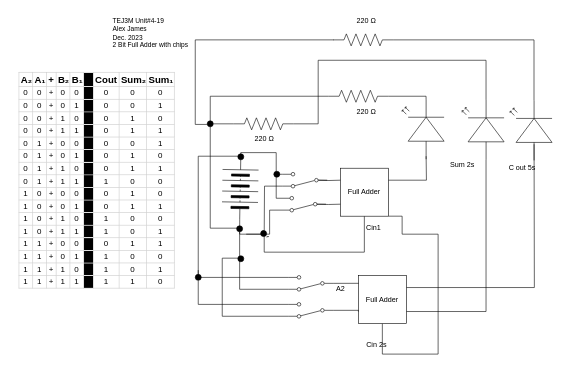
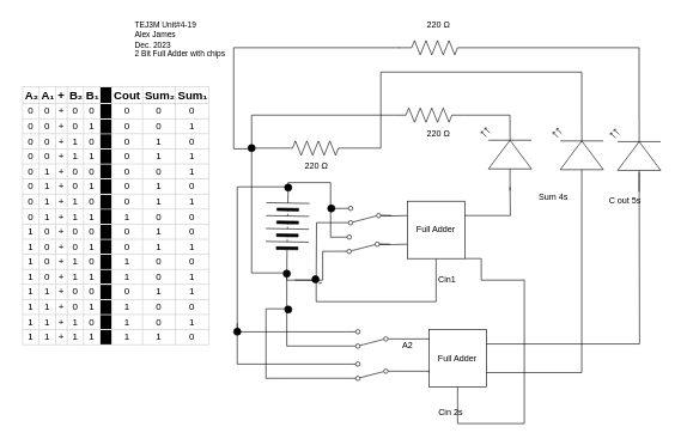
- <mxCell id="50" value="Sum 2s" style="text;html=1;align=center;verticalAlign=middle;resizable=0;points=[];autosize=1;strokeColor=none;fillColor=none;" vertex="1" parent="1"><mxGeometry x="740" y="260" width="60" height="30" as="geometry" /></mxCell>
+ <mxCell id="50" value="Sum 4s" style="text;html=1;align=center;verticalAlign=middle;resizable=0;points=[];autosize=1;strokeColor=none;fillColor=none;" vertex="1" parent="1"><mxGeometry x="740" y="260" width="60" height="30" as="geometry" /></mxCell>
- <mxCell id="26" value="Cin1" style="text;html=1;align=center;verticalAlign=middle;resizable=0;points=[];autosize=1;strokeColor=none;fillColor=none;" vertex="1" parent="1"><mxGeometry x="597" y="364" width="50" height="30" as="geometry" /></mxCell>
+ <mxCell id="26" value="Cin1" style="text;html=1;align=center;verticalAlign=middle;resizable=0;points=[];autosize=1;strokeColor=none;fillColor=none;" vertex="1" parent="1"><mxGeometry x="597" y="374" width="50" height="30" as="geometry" /></mxCell>
